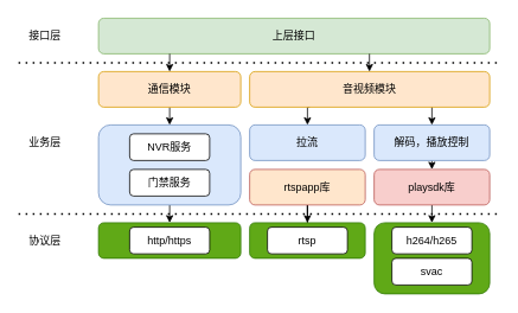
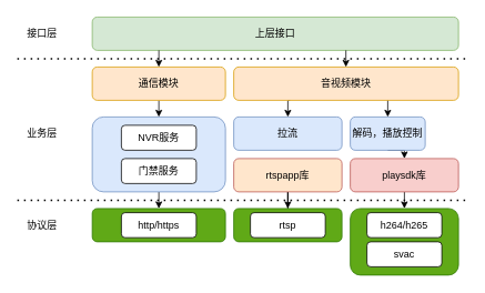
- <mxCell id="12" value="解码，播放控制" style="rounded=1;whiteSpace=wrap;html=1;fontSize=12;glass=0;strokeWidth=1;shadow=0;fillColor=#dae8fc;strokeColor=#6c8ebf;" parent="1" vertex="1"><mxGeometry x="420" y="140" width="130" height="40" as="geometry" /></mxCell>
+ <mxCell id="12" value="解码，播放控制" style="rounded=1;whiteSpace=wrap;html=1;fontSize=12;glass=0;strokeWidth=1;shadow=0;fillColor=#dae8fc;strokeColor=#6c8ebf;" parent="1" vertex="1"><mxGeometry x="420" y="140" width="90" height="40" as="geometry" /></mxCell>
